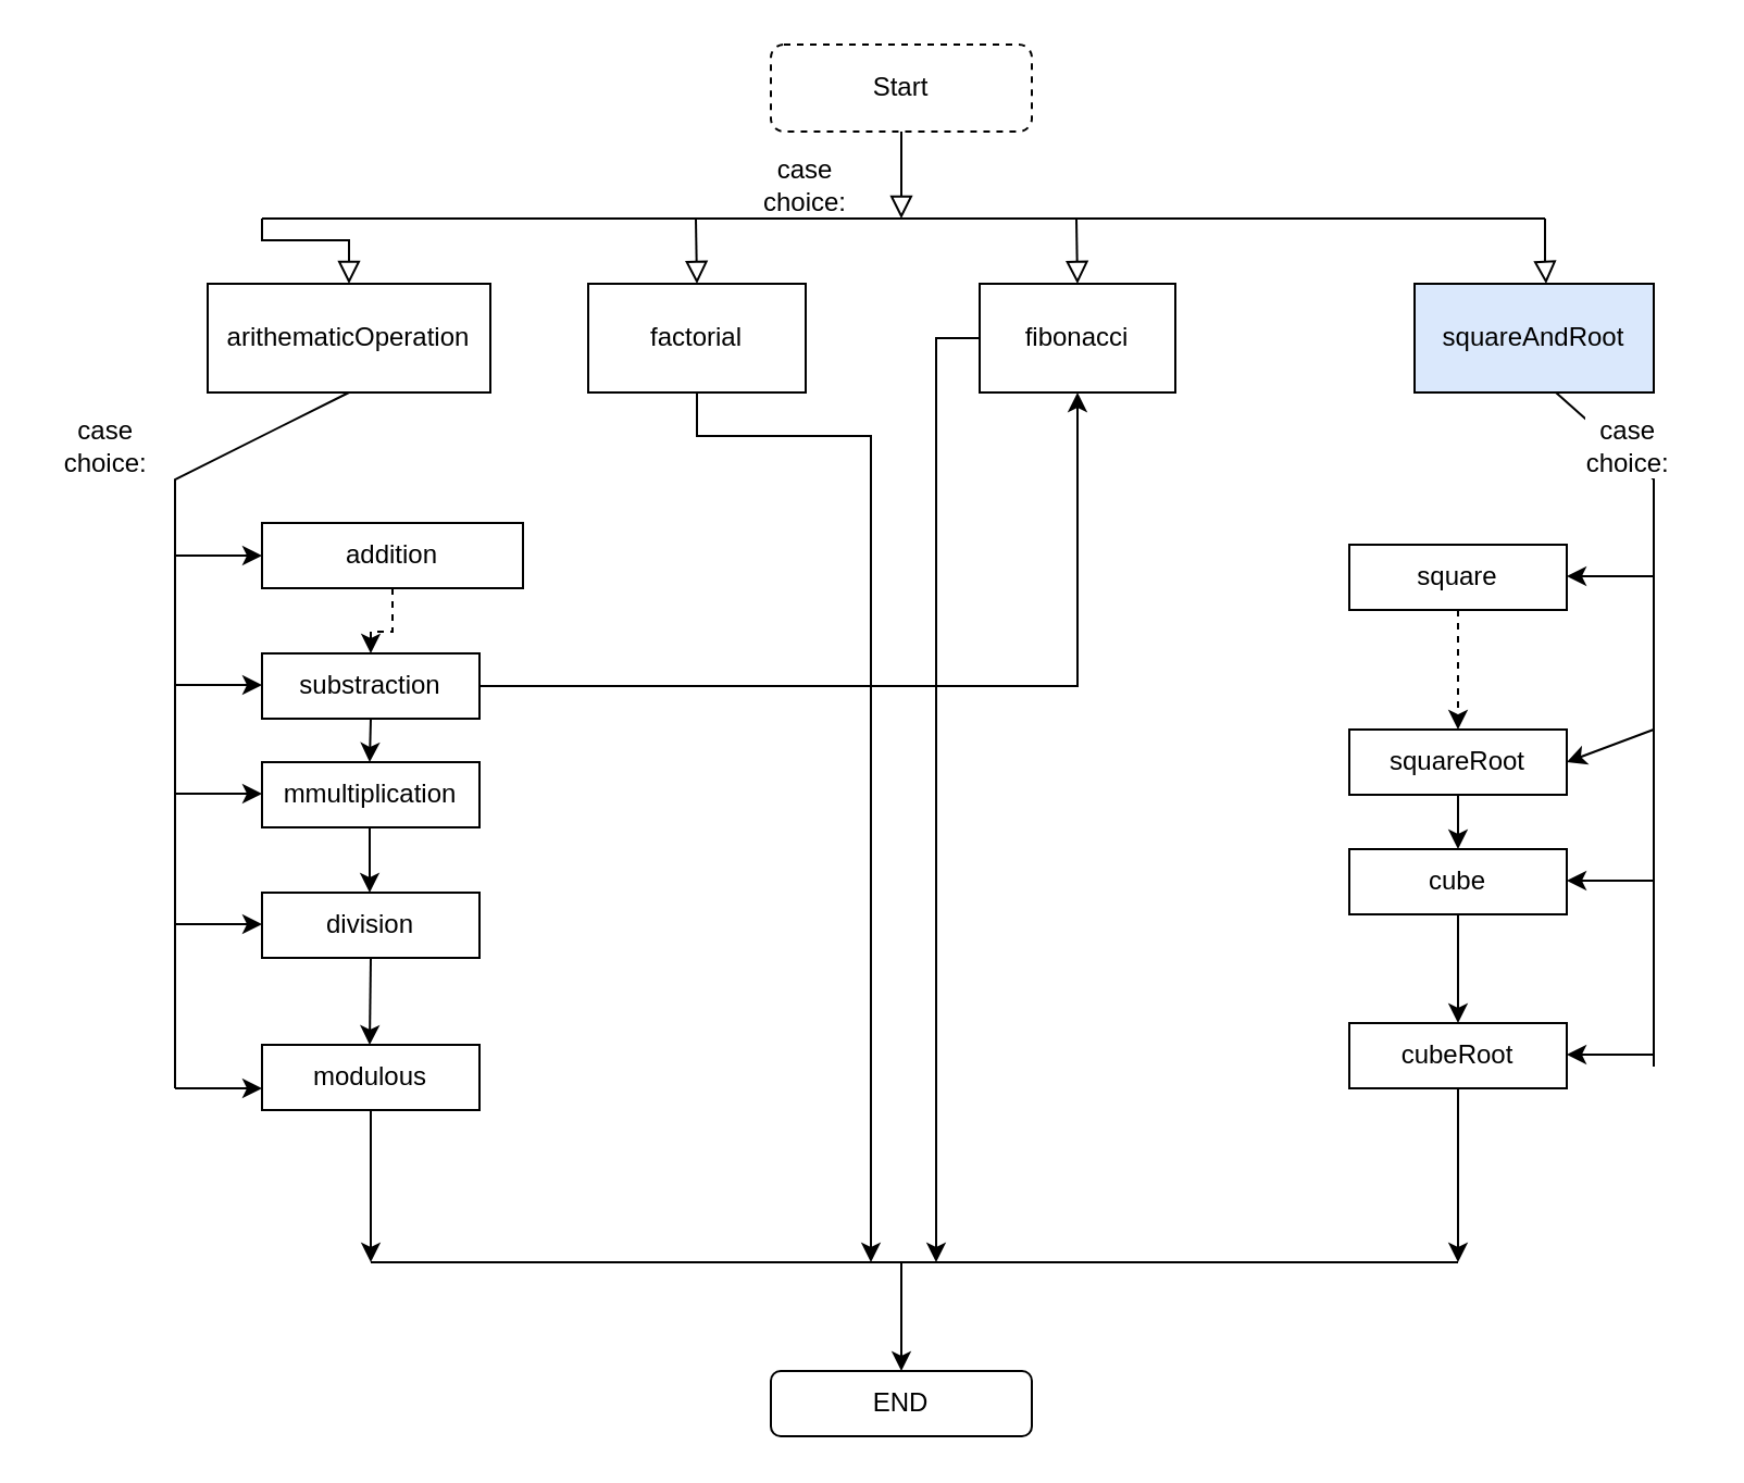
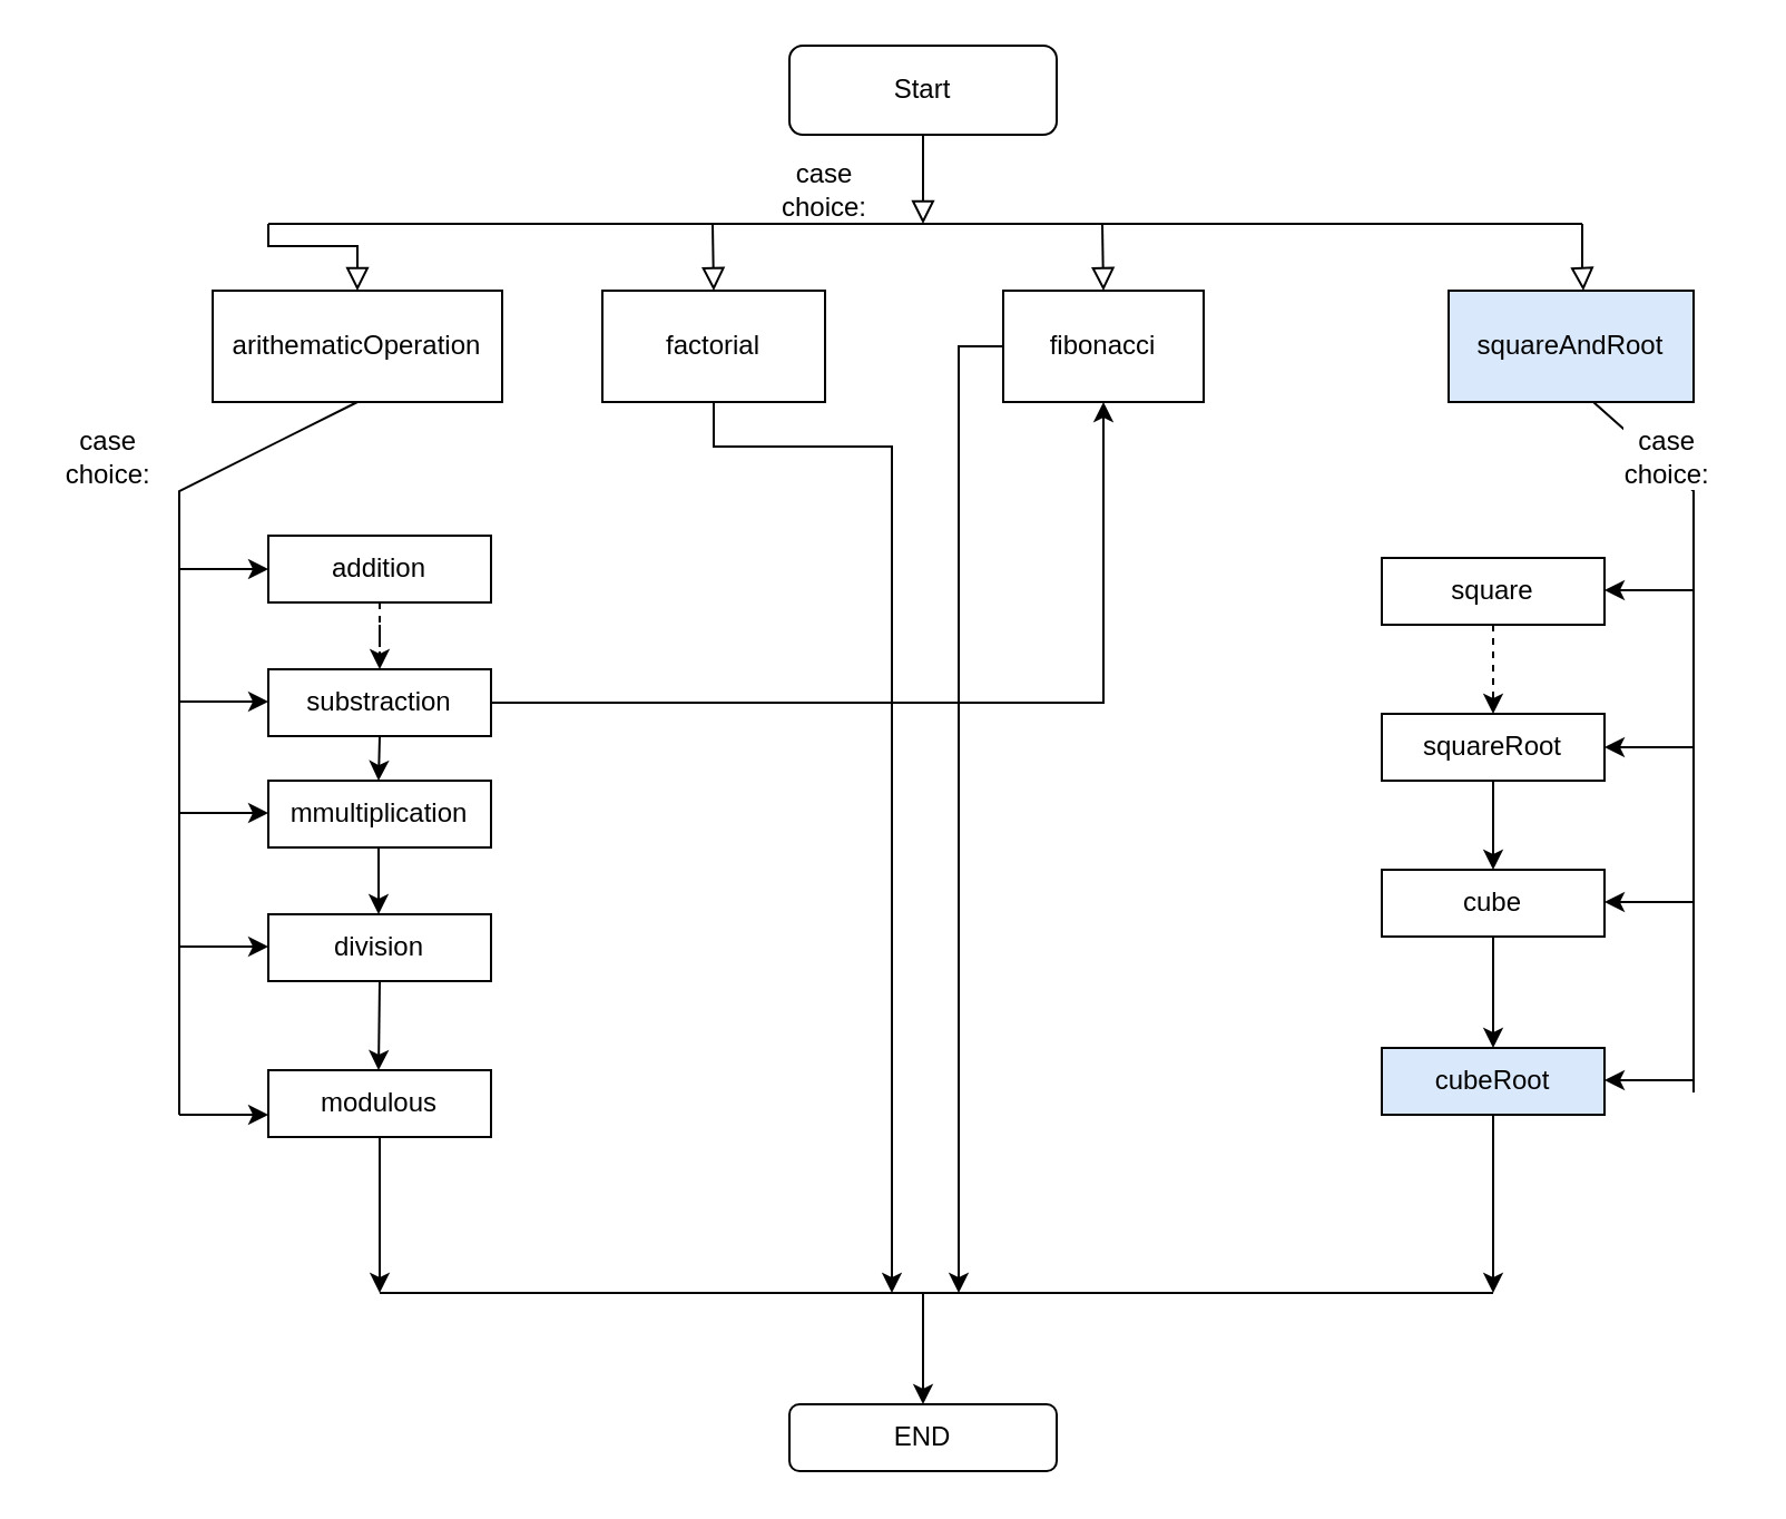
- <mxCell id="3" value="Start" style="rounded=1;whiteSpace=wrap;html=1;fontSize=12;glass=0;strokeWidth=1;shadow=0;dashed=1;" parent="1" vertex="1"><mxGeometry x="354" y="20" width="120" height="40" as="geometry" /></mxCell>
+ <mxCell id="3" value="Start" style="rounded=1;whiteSpace=wrap;html=1;fontSize=12;glass=0;strokeWidth=1;shadow=0;" parent="1" vertex="1"><mxGeometry x="354" y="20" width="120" height="40" as="geometry" /></mxCell>
- <mxCell id="19" value="addition" style="rounded=0;whiteSpace=wrap;html=1;" vertex="1" parent="1"><mxGeometry x="120" y="240" width="120" height="30" as="geometry" /></mxCell>
+ <mxCell id="19" value="addition" style="rounded=0;whiteSpace=wrap;html=1;" vertex="1" parent="1"><mxGeometry x="120" y="240" width="100" height="30" as="geometry" /></mxCell>
- <mxCell id="40" value="squareRoot" style="rounded=0;whiteSpace=wrap;html=1;" vertex="1" parent="1"><mxGeometry x="620" y="335" width="100" height="30" as="geometry" /></mxCell>
+ <mxCell id="40" value="squareRoot" style="rounded=0;whiteSpace=wrap;html=1;" vertex="1" parent="1"><mxGeometry x="620" y="320" width="100" height="30" as="geometry" /></mxCell>
- <mxCell id="36" value="cubeRoot" style="rounded=0;whiteSpace=wrap;html=1;" vertex="1" parent="1"><mxGeometry x="620" y="470" width="100" height="30" as="geometry" /></mxCell>
+ <mxCell id="36" value="cubeRoot" style="rounded=0;whiteSpace=wrap;html=1;fillColor=#dae8fc;" vertex="1" parent="1"><mxGeometry x="620" y="470" width="100" height="30" as="geometry" /></mxCell>
